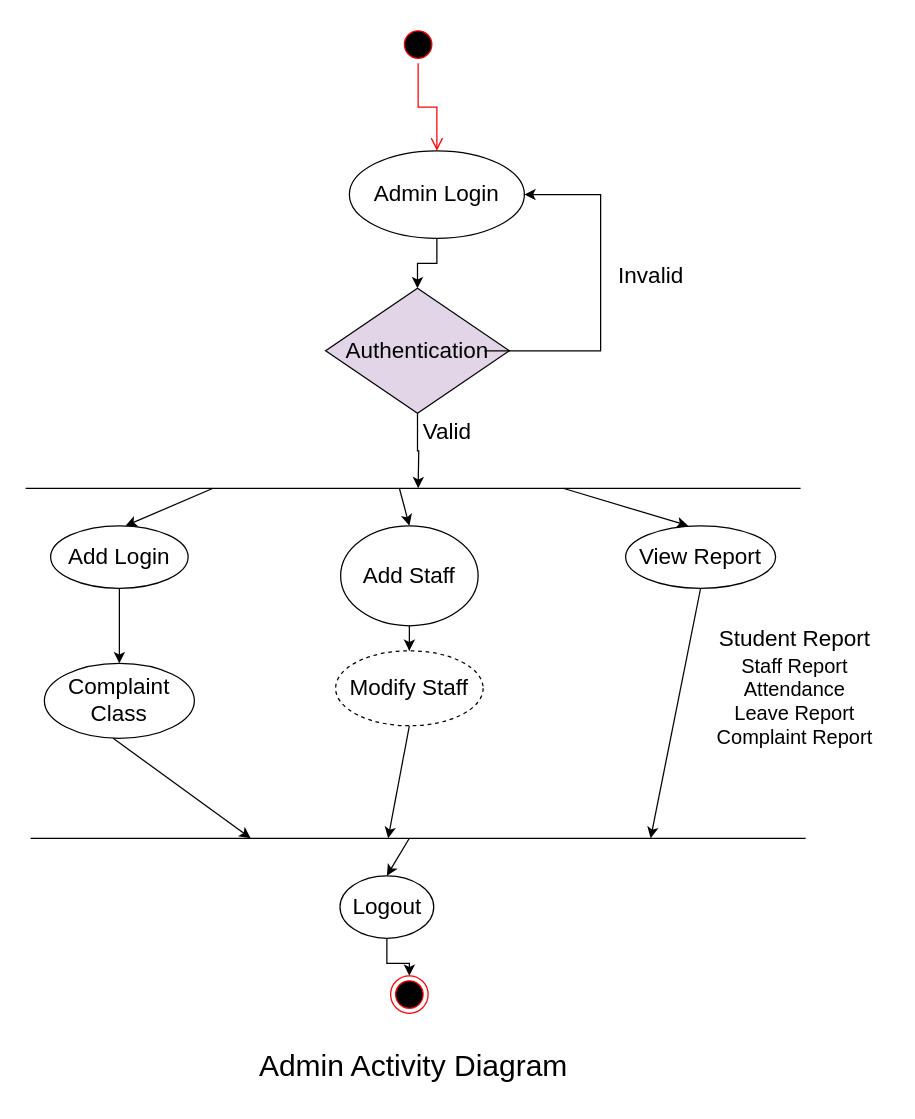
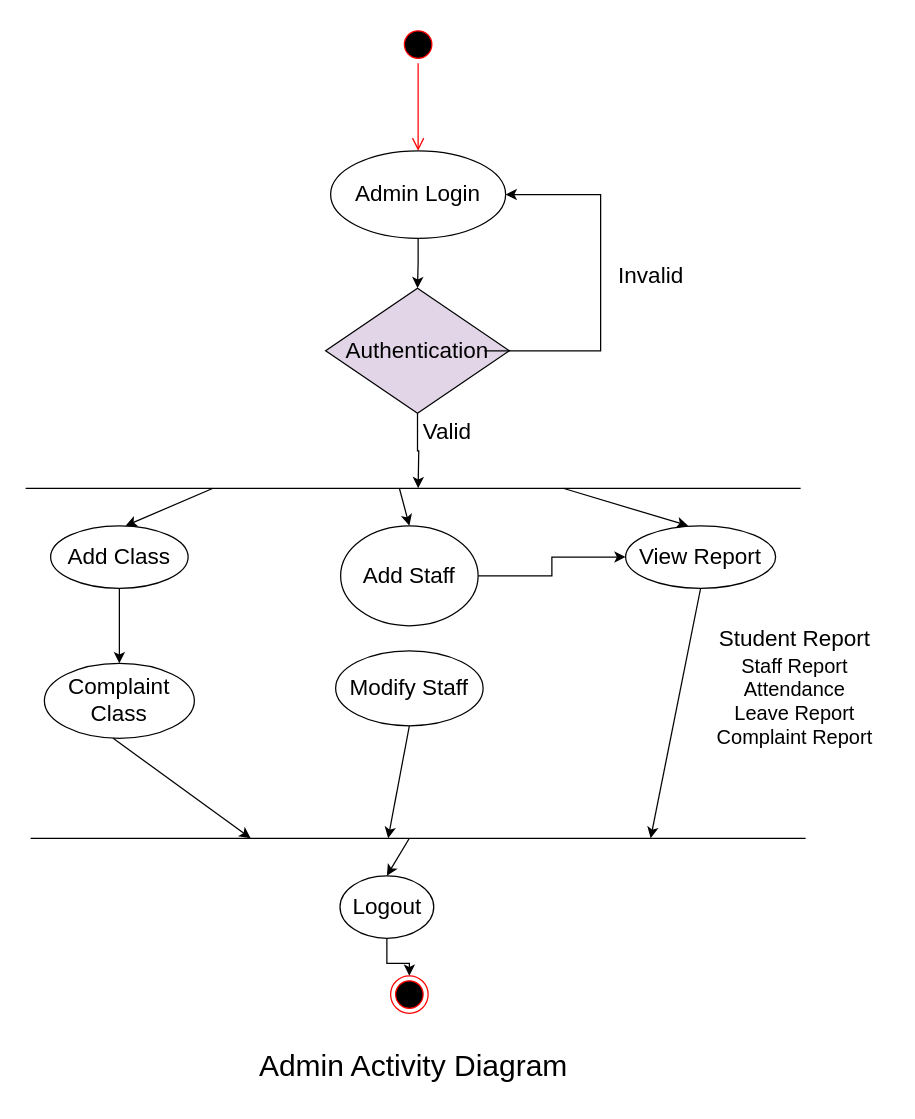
- <mxCell id="6" value="&lt;font style=&quot;font-size: 18px;&quot;&gt;Admin Login&lt;/font&gt;" style="ellipse;whiteSpace=wrap;html=1;" vertex="1" parent="1"><mxGeometry x="279" y="120" width="140" height="70" as="geometry" /></mxCell>
+ <mxCell id="6" value="&lt;font style=&quot;font-size: 18px;&quot;&gt;Admin Login&lt;/font&gt;" style="ellipse;whiteSpace=wrap;html=1;" vertex="1" parent="1"><mxGeometry x="264" y="120" width="140" height="70" as="geometry" /></mxCell>
- <mxCell id="11" value="&lt;font style=&quot;font-size: 18px;&quot;&gt;Add Login&lt;/font&gt;" style="ellipse;whiteSpace=wrap;html=1;" vertex="1" parent="1"><mxGeometry x="40" y="420" width="110" height="50" as="geometry" /></mxCell>
+ <mxCell id="11" value="&lt;font style=&quot;font-size: 18px;&quot;&gt;Add Class&lt;/font&gt;" style="ellipse;whiteSpace=wrap;html=1;" vertex="1" parent="1"><mxGeometry x="40" y="420" width="110" height="50" as="geometry" /></mxCell>
- <mxCell id="12" value="" style="edgeStyle=orthogonalEdgeStyle;rounded=0;orthogonalLoop=1;jettySize=auto;html=1;" edge="1" parent="1" source="13" target="16"><mxGeometry relative="1" as="geometry" /></mxCell>
+ <mxCell id="12" value="" style="edgeStyle=orthogonalEdgeStyle;rounded=0;orthogonalLoop=1;jettySize=auto;html=1;" edge="1" parent="1" source="13" target="14"><mxGeometry relative="1" as="geometry" /></mxCell>
- <mxCell id="16" value="&lt;font style=&quot;font-size: 18px;&quot;&gt;Modify Staff&lt;/font&gt;" style="ellipse;whiteSpace=wrap;html=1;dashed=1;" vertex="1" parent="1"><mxGeometry x="268" y="520" width="118" height="60" as="geometry" /></mxCell>
+ <mxCell id="16" value="&lt;font style=&quot;font-size: 18px;&quot;&gt;Modify Staff&lt;/font&gt;" style="ellipse;whiteSpace=wrap;html=1;" vertex="1" parent="1"><mxGeometry x="268" y="520" width="118" height="60" as="geometry" /></mxCell>
